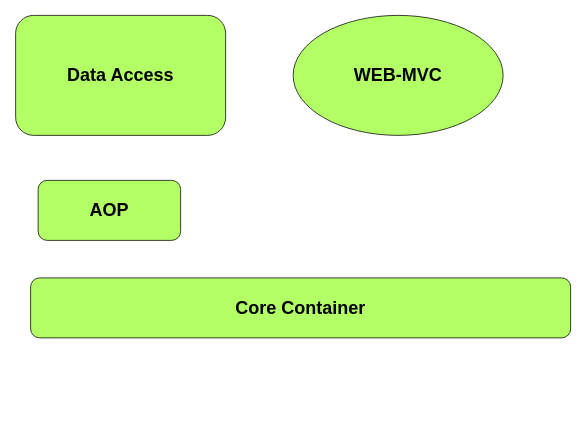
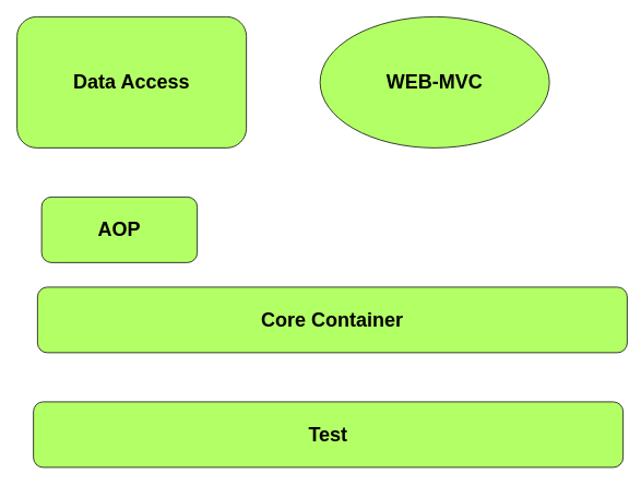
- <mxCell id="3" value="&lt;font style=&quot;font-size: 24px;&quot;&gt;&lt;b&gt;Core Container&lt;/b&gt;&lt;/font&gt;" style="rounded=1;whiteSpace=wrap;html=1;fillColor=#B3FF66;" vertex="1" parent="1"><mxGeometry x="40" y="370" width="720" height="80" as="geometry" /></mxCell>
+ <mxCell id="3" value="&lt;font style=&quot;font-size: 24px;&quot;&gt;&lt;b&gt;Core Container&lt;/b&gt;&lt;/font&gt;" style="rounded=1;whiteSpace=wrap;html=1;fillColor=#B3FF66;" vertex="1" parent="1"><mxGeometry x="45" y="350" width="720" height="80" as="geometry" /></mxCell>
+ <mxCell id="2" value="&lt;font style=&quot;font-size: 24px;&quot;&gt;&lt;b&gt;Test&lt;/b&gt;&lt;/font&gt;" style="rounded=1;whiteSpace=wrap;html=1;fillColor=#B3FF66;" vertex="1" parent="1"><mxGeometry x="40" y="490" width="720" height="80" as="geometry" /></mxCell>
